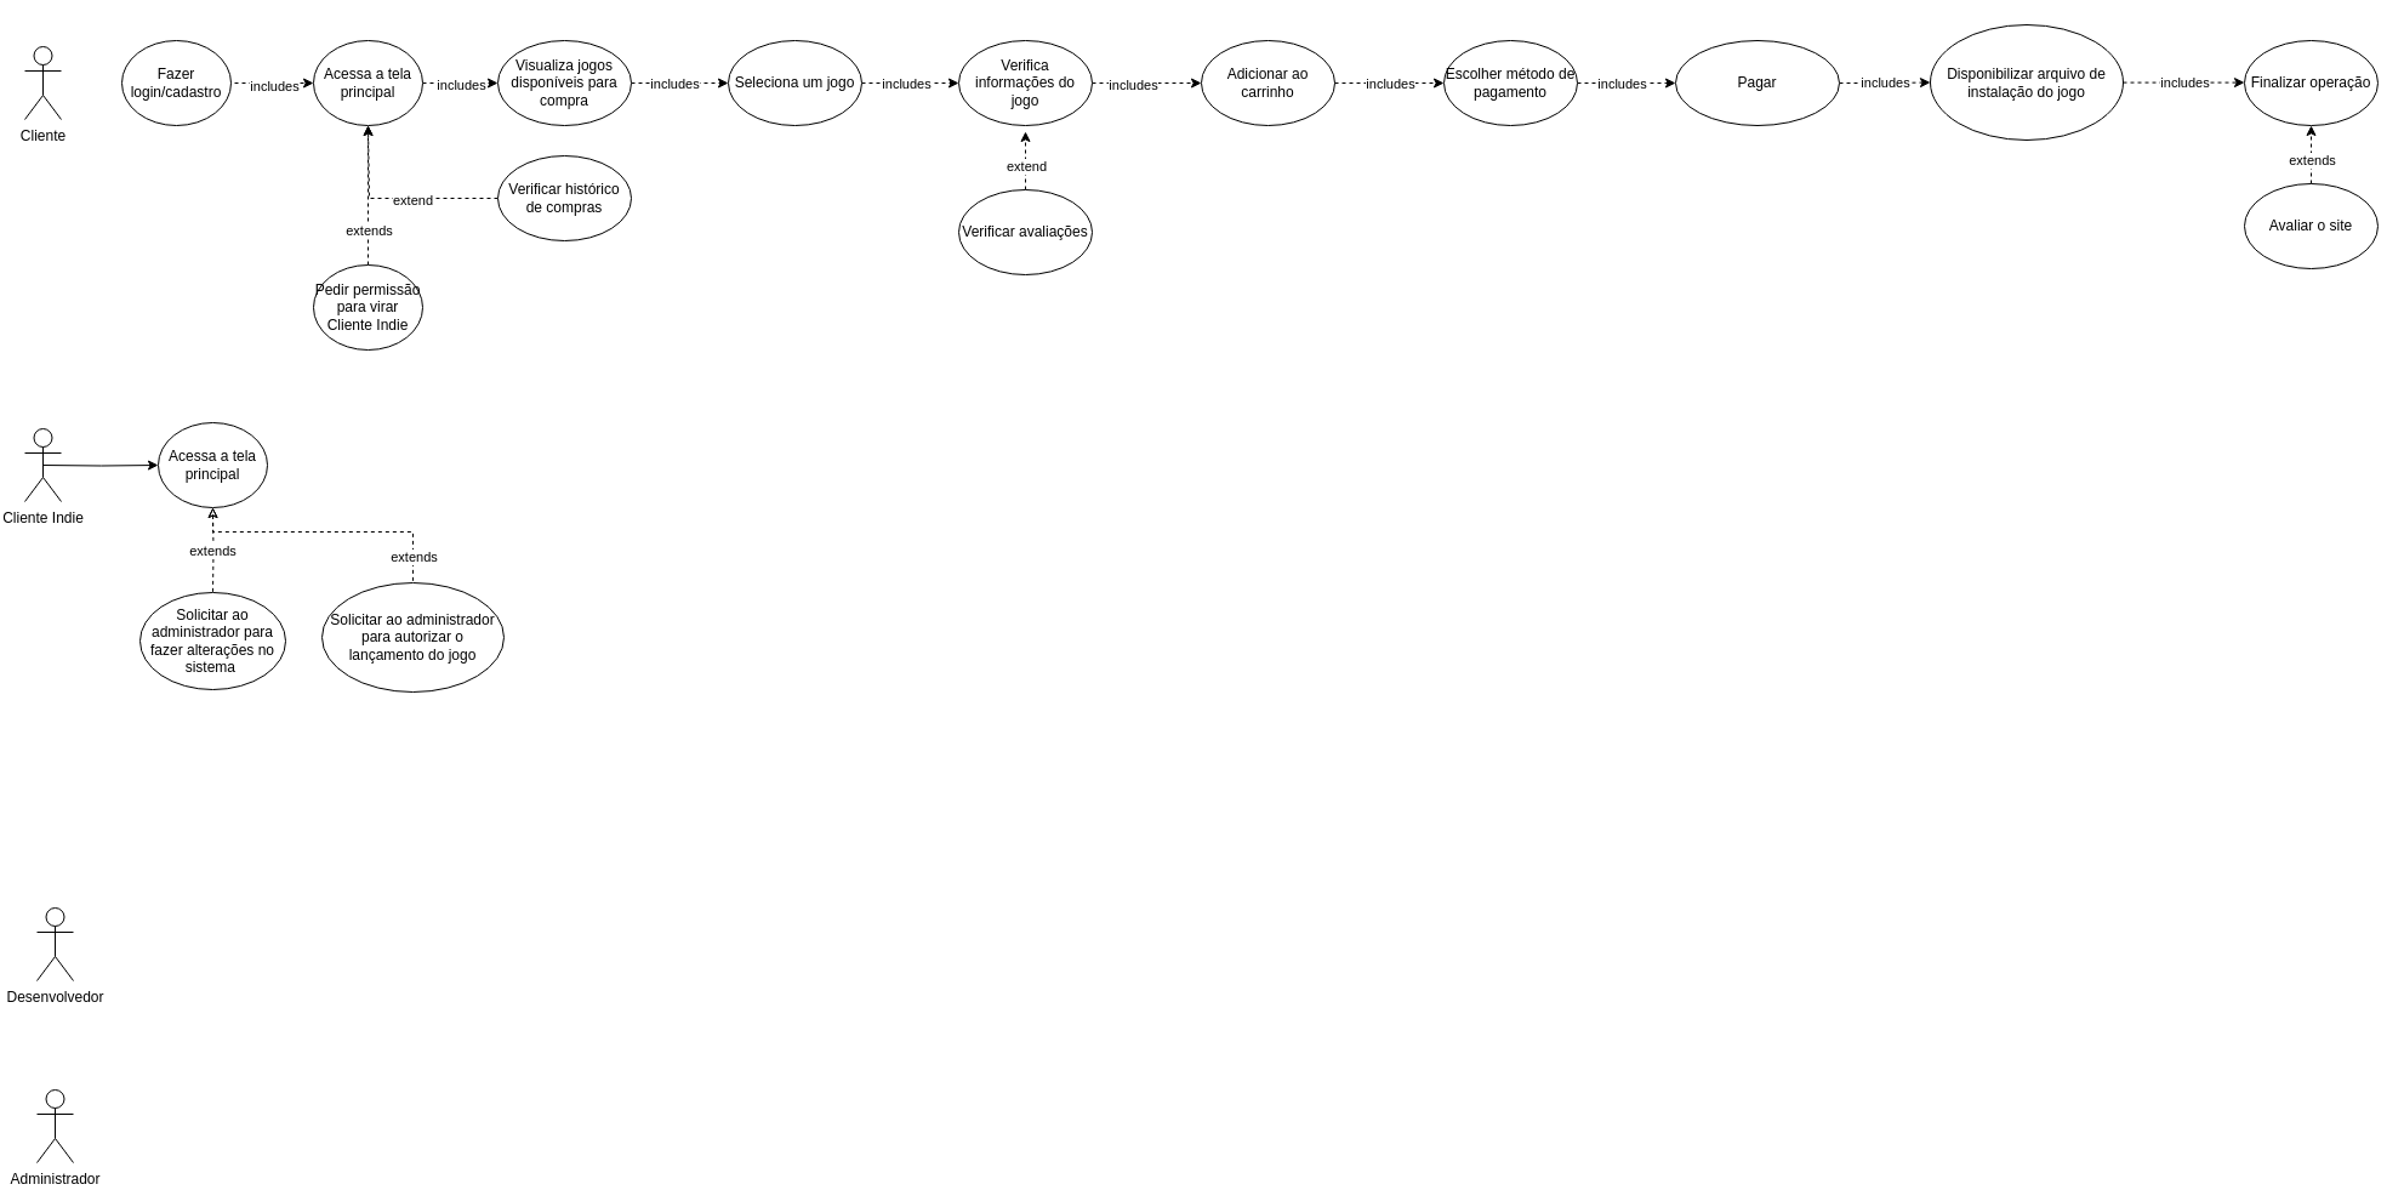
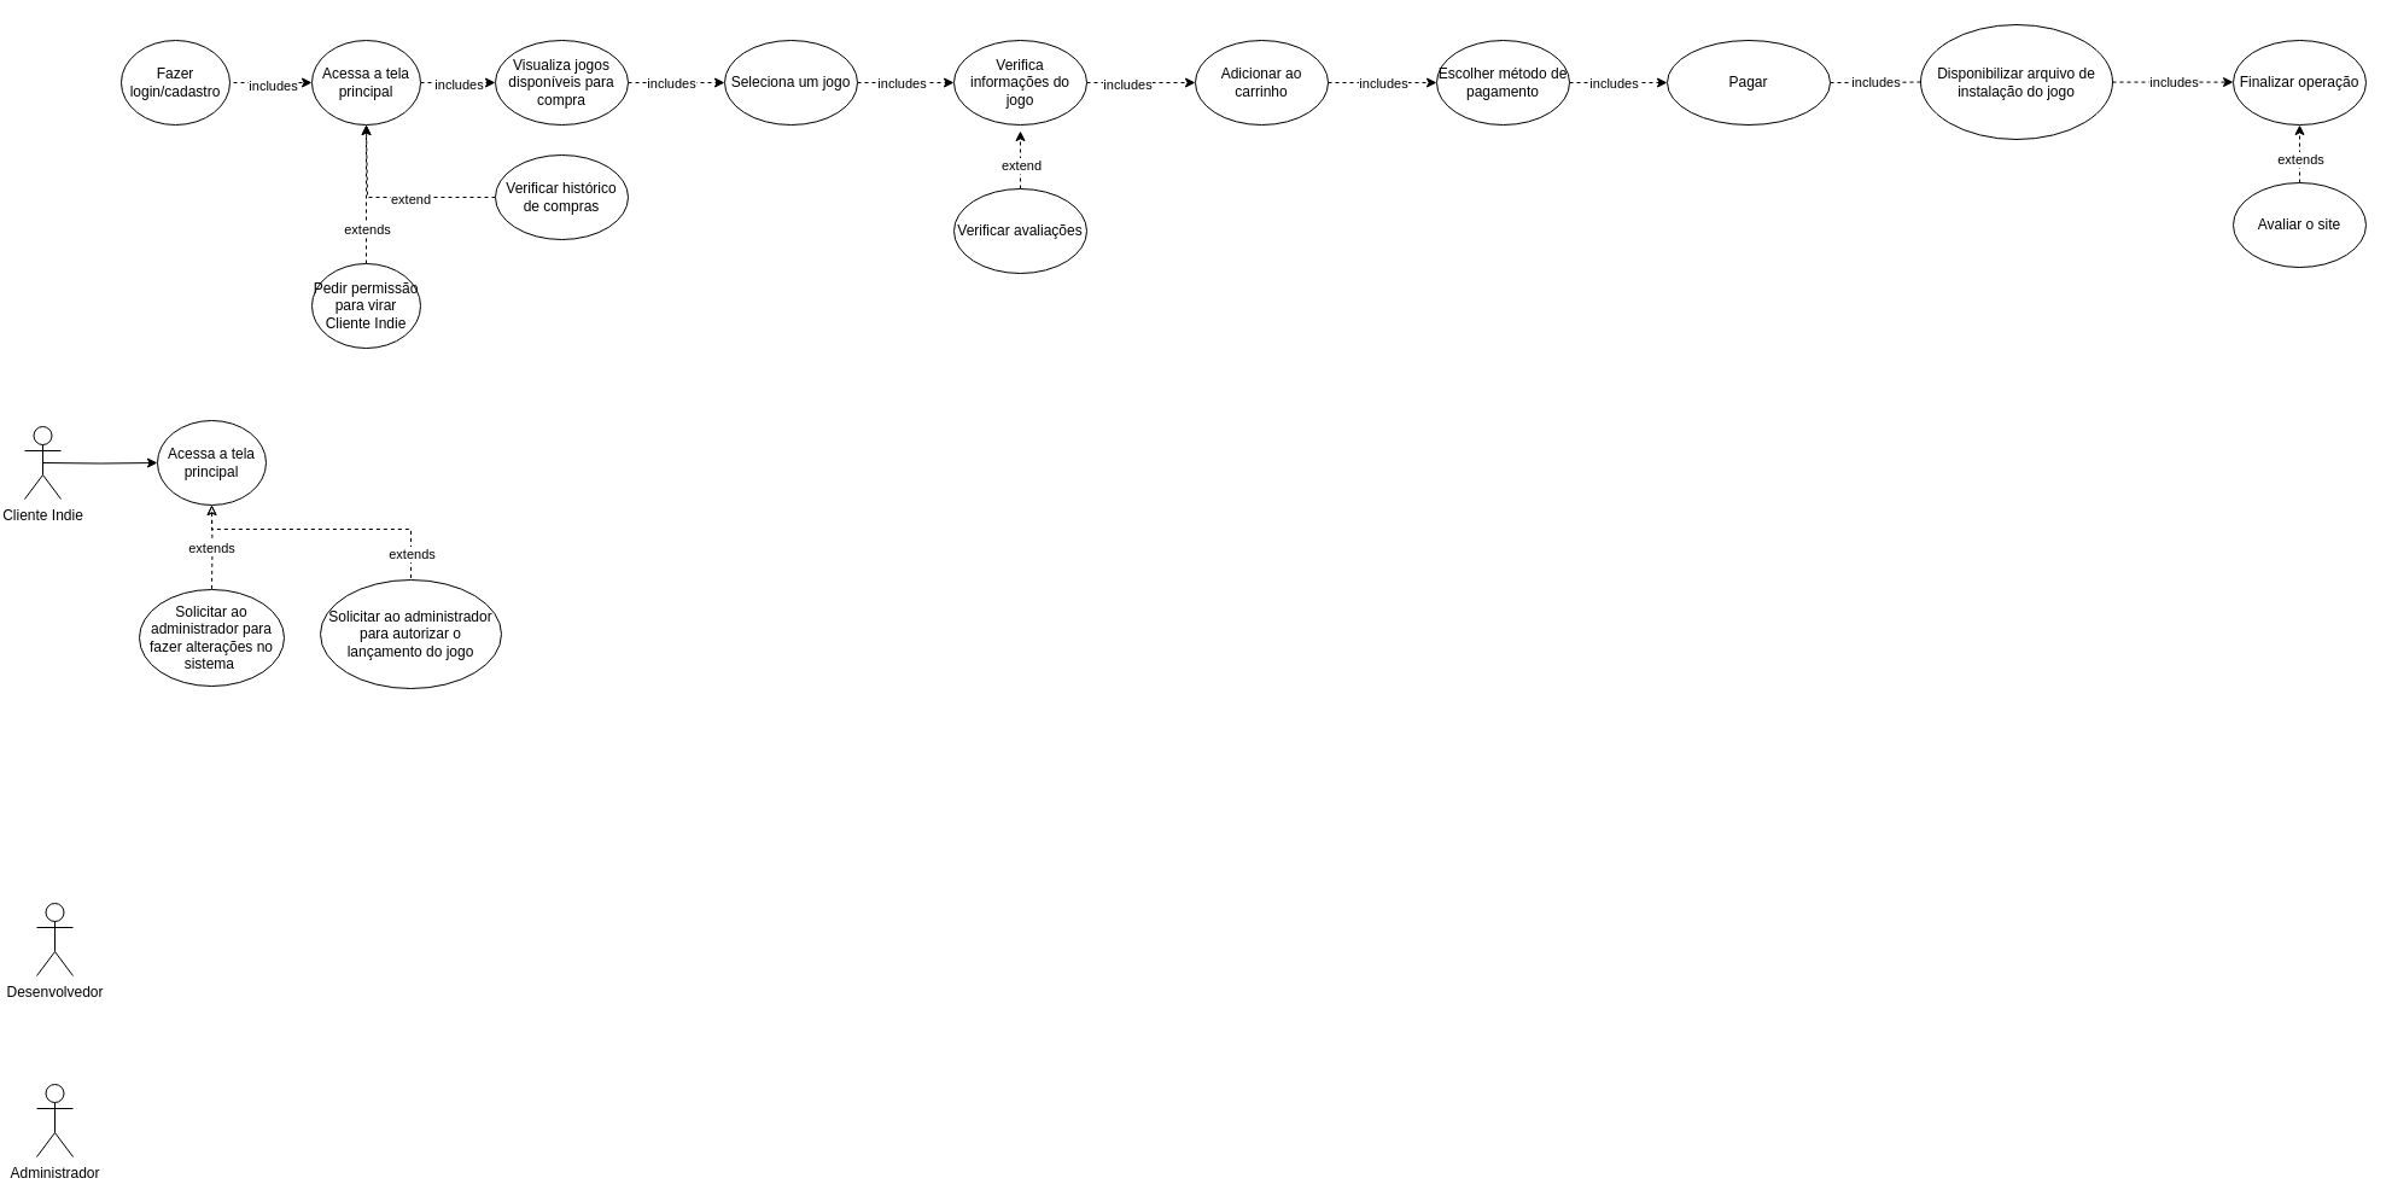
- <mxCell id="23" style="edgeStyle=orthogonalEdgeStyle;rounded=0;orthogonalLoop=1;jettySize=auto;html=1;entryX=0;entryY=0.5;entryDx=0;entryDy=0;dashed=1;" edge="1" parent="1" source="25" target="26"><mxGeometry relative="1" as="geometry" /></mxCell>
+ <mxCell id="23" style="edgeStyle=orthogonalEdgeStyle;rounded=0;orthogonalLoop=1;jettySize=auto;html=1;entryX=0;entryY=0.5;entryDx=0;entryDy=0;dashed=1;endArrow=none;" edge="1" parent="1" source="25" target="26"><mxGeometry relative="1" as="geometry" /></mxCell>
- <mxCell id="5" value="Cliente" style="shape=umlActor;verticalLabelPosition=bottom;verticalAlign=top;html=1;outlineConnect=0;" vertex="1" parent="1"><mxGeometry x="20" y="38" width="30" height="60" as="geometry" /></mxCell>
